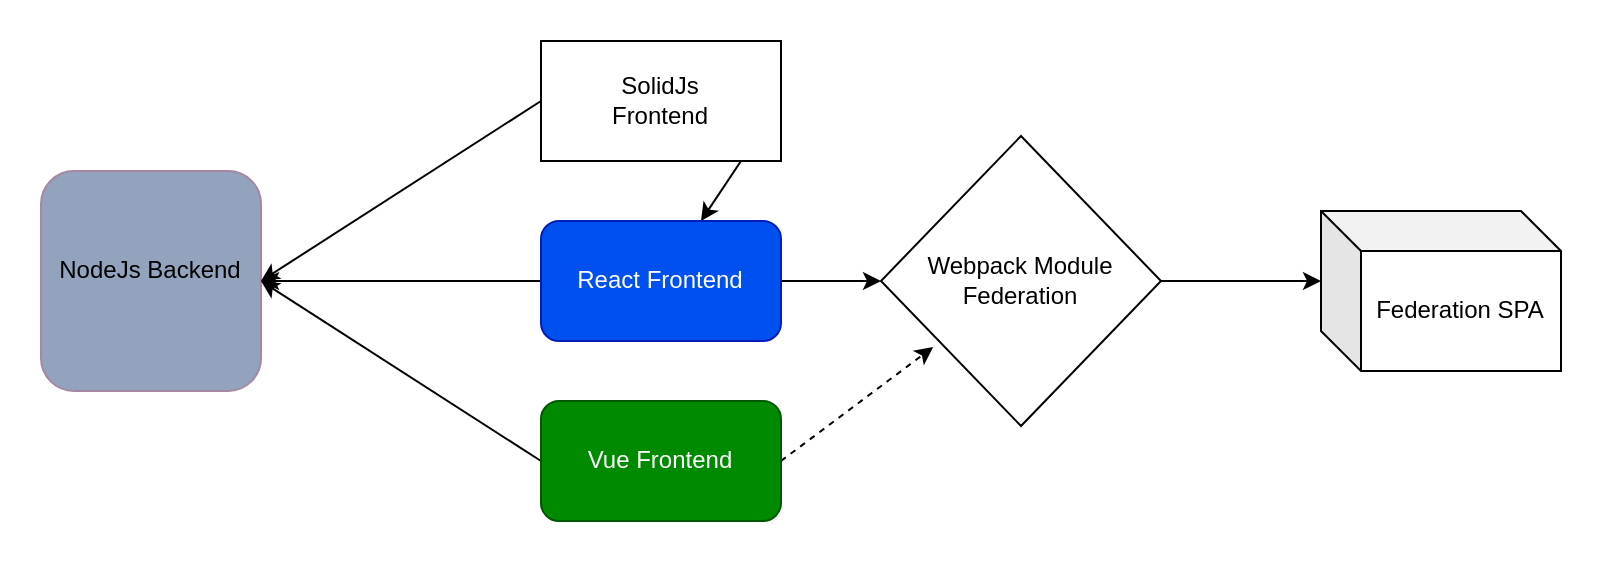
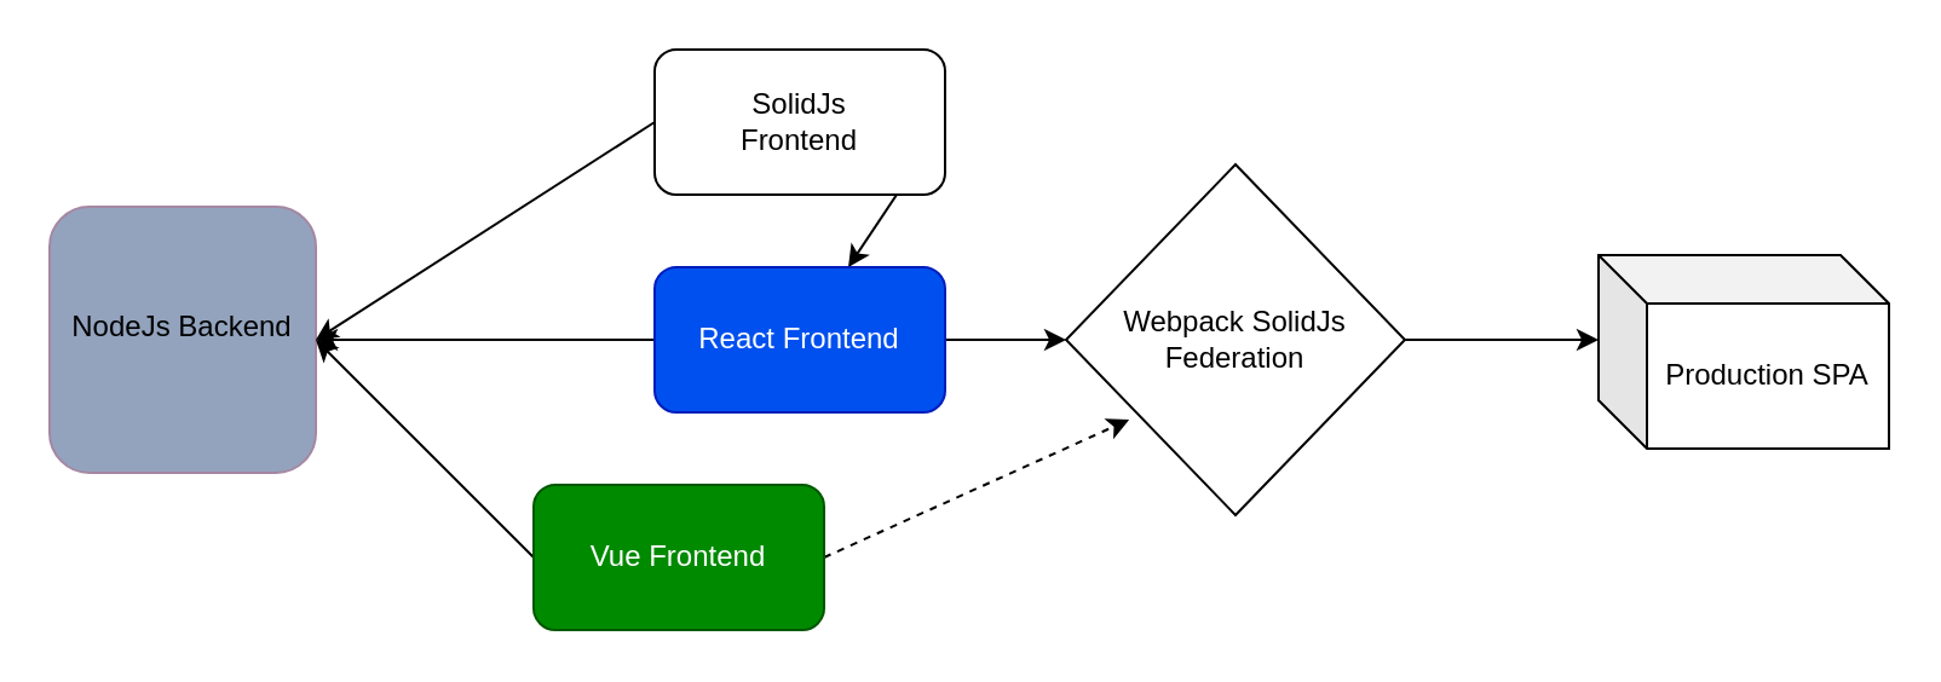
- <mxCell id="6" value="SolidJs&lt;br&gt;Frontend" style="whiteSpace=wrap;html=1;rounded=0;" vertex="1" parent="1"><mxGeometry x="270" y="20" width="120" height="60" as="geometry" /></mxCell>
+ <mxCell id="6" value="SolidJs&lt;br&gt;Frontend" style="rounded=1;whiteSpace=wrap;html=1;" vertex="1" parent="1"><mxGeometry x="270" y="20" width="120" height="60" as="geometry" /></mxCell>
- <mxCell id="14" value="Webpack Module Federation" style="rhombus;whiteSpace=wrap;html=1;" vertex="1" parent="1"><mxGeometry x="440" y="67.5" width="140" height="145" as="geometry" /></mxCell>
+ <mxCell id="14" value="Webpack SolidJs Federation" style="rhombus;whiteSpace=wrap;html=1;" vertex="1" parent="1"><mxGeometry x="440" y="67.5" width="140" height="145" as="geometry" /></mxCell>
- <mxCell id="15" value="Federation SPA" style="shape=cube;whiteSpace=wrap;html=1;boundedLbl=1;backgroundOutline=1;darkOpacity=0.05;darkOpacity2=0.1;" vertex="1" parent="1"><mxGeometry x="660" y="105" width="120" height="80" as="geometry" /></mxCell>
+ <mxCell id="15" value="Production SPA" style="shape=cube;whiteSpace=wrap;html=1;boundedLbl=1;backgroundOutline=1;darkOpacity=0.05;darkOpacity2=0.1;" vertex="1" parent="1"><mxGeometry x="660" y="105" width="120" height="80" as="geometry" /></mxCell>
- <mxCell id="12" value="Vue Frontend" style="rounded=1;whiteSpace=wrap;html=1;strokeColor=#005700;fillColor=#008a00;fontColor=#ffffff;" vertex="1" parent="1"><mxGeometry x="270" y="200" width="120" height="60" as="geometry" /></mxCell>
+ <mxCell id="12" value="Vue Frontend" style="rounded=1;whiteSpace=wrap;html=1;strokeColor=#005700;fillColor=#008a00;fontColor=#ffffff;" vertex="1" parent="1"><mxGeometry x="220" y="200" width="120" height="60" as="geometry" /></mxCell>
